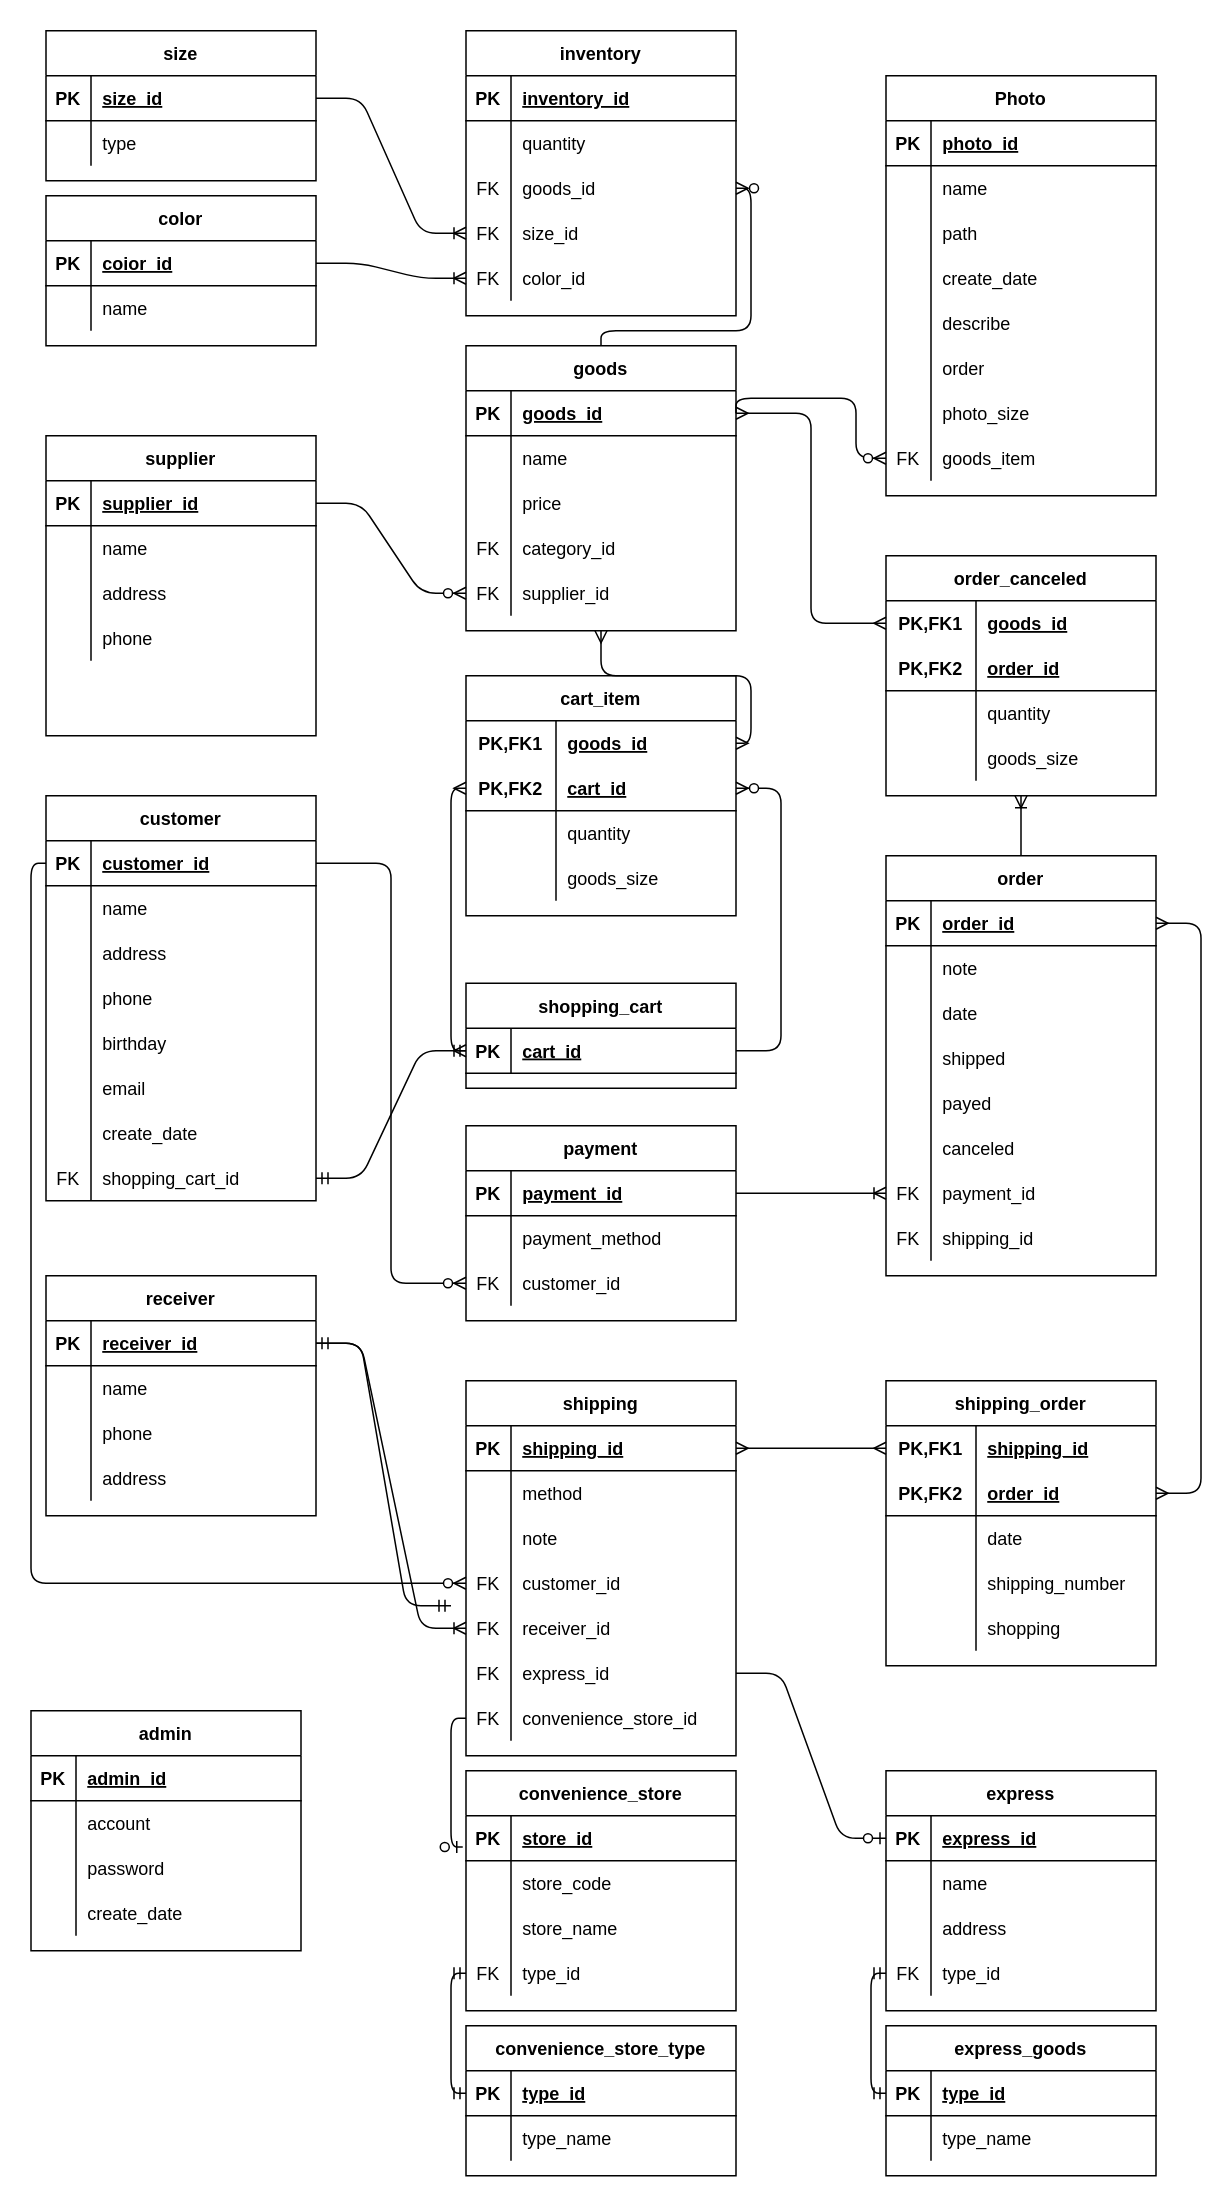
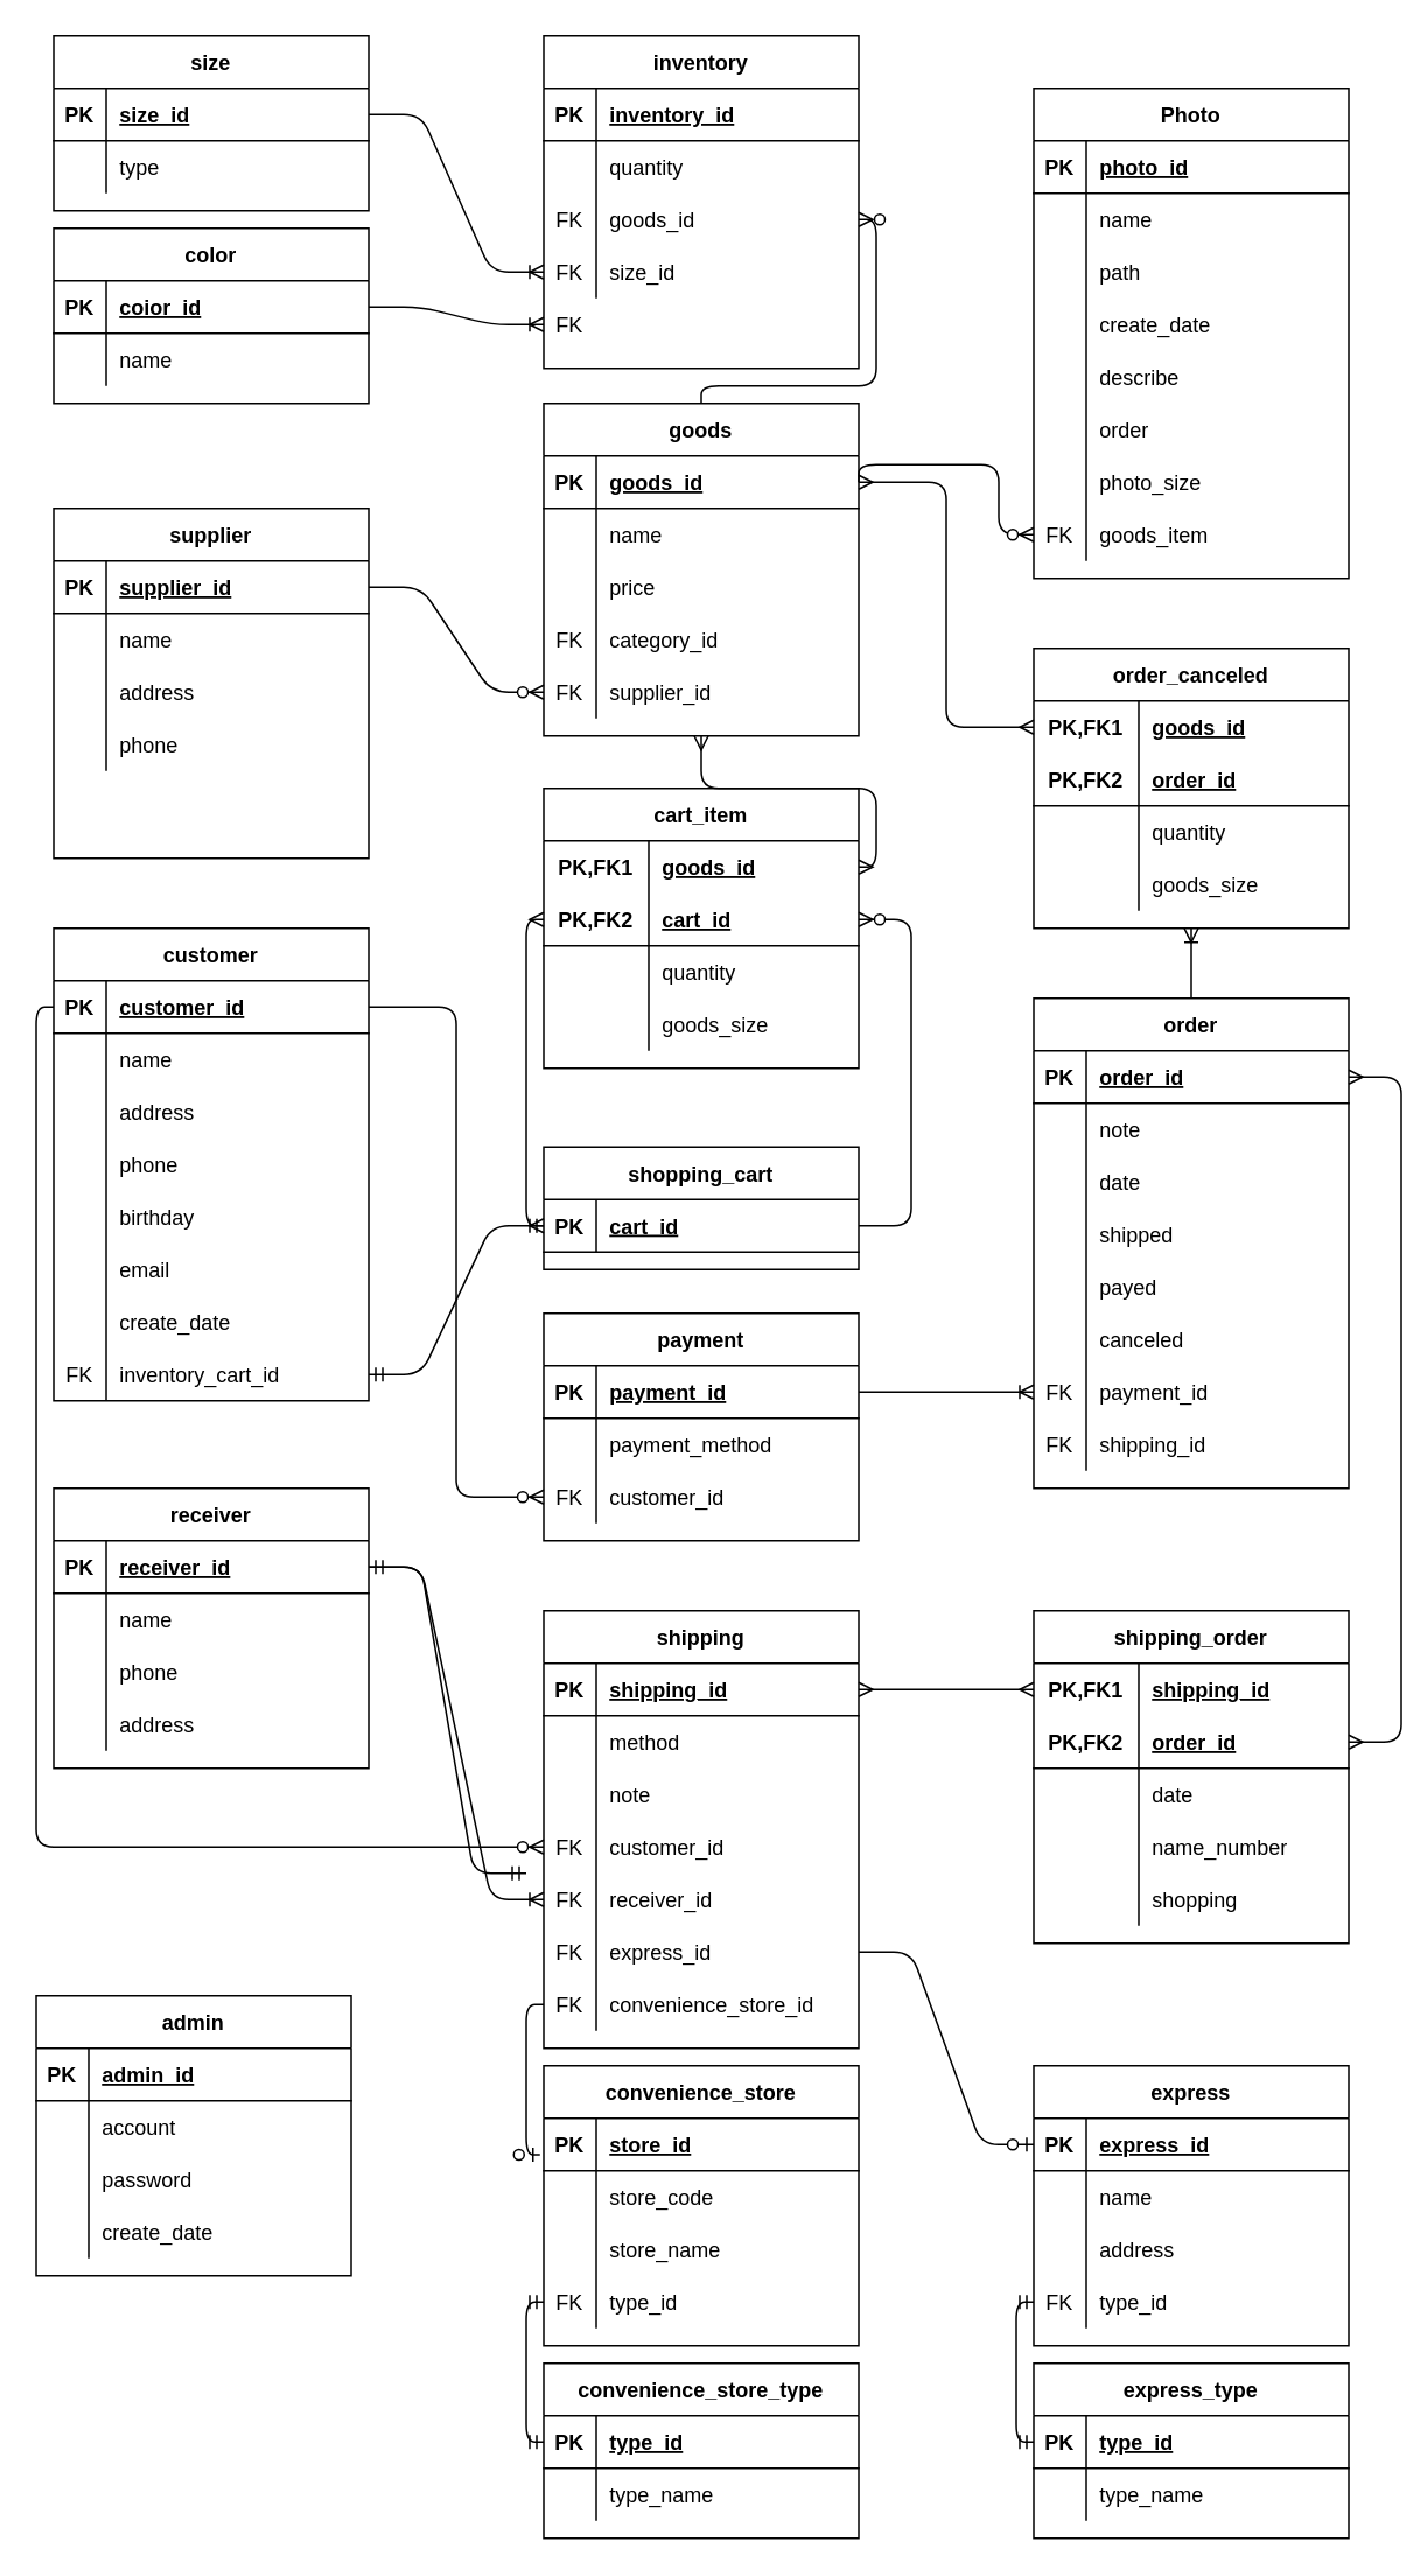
- <mxCell id="298" value="color_id" style="shape=partialRectangle;connectable=0;fillColor=none;top=0;left=0;bottom=0;right=0;align=left;spacingLeft=6;overflow=hidden;" vertex="1" parent="296"><mxGeometry x="30" width="150" height="30" as="geometry" /></mxCell>
- <mxCell id="26" value="shopping_cart_id" style="shape=partialRectangle;connectable=0;fillColor=none;top=0;left=0;bottom=0;right=0;align=left;spacingLeft=6;fontStyle=0;overflow=hidden;" parent="24" vertex="1"><mxGeometry x="30" width="150" height="30" as="geometry" /></mxCell>
+ <mxCell id="26" value="inventory_cart_id" style="shape=partialRectangle;connectable=0;fillColor=none;top=0;left=0;bottom=0;right=0;align=left;spacingLeft=6;fontStyle=0;overflow=hidden;" parent="24" vertex="1"><mxGeometry x="30" width="150" height="30" as="geometry" /></mxCell>
- <mxCell id="258" value="shipping_number" style="shape=partialRectangle;connectable=0;fillColor=none;top=0;left=0;bottom=0;right=0;align=left;spacingLeft=6;overflow=hidden;" parent="256" vertex="1"><mxGeometry x="60" width="120" height="30" as="geometry" /></mxCell>
+ <mxCell id="258" value="name_number" style="shape=partialRectangle;connectable=0;fillColor=none;top=0;left=0;bottom=0;right=0;align=left;spacingLeft=6;overflow=hidden;" parent="256" vertex="1"><mxGeometry x="60" width="120" height="30" as="geometry" /></mxCell>
- <mxCell id="273" value="express_goods" style="shape=table;startSize=30;container=1;collapsible=1;childLayout=tableLayout;fixedRows=1;rowLines=0;fontStyle=1;align=center;resizeLast=1;" parent="1" vertex="1"><mxGeometry x="590" y="1350" width="180" height="100.0" as="geometry" /></mxCell>
+ <mxCell id="273" value="express_type" style="shape=table;startSize=30;container=1;collapsible=1;childLayout=tableLayout;fixedRows=1;rowLines=0;fontStyle=1;align=center;resizeLast=1;" parent="1" vertex="1"><mxGeometry x="590" y="1350" width="180" height="100.0" as="geometry" /></mxCell>
